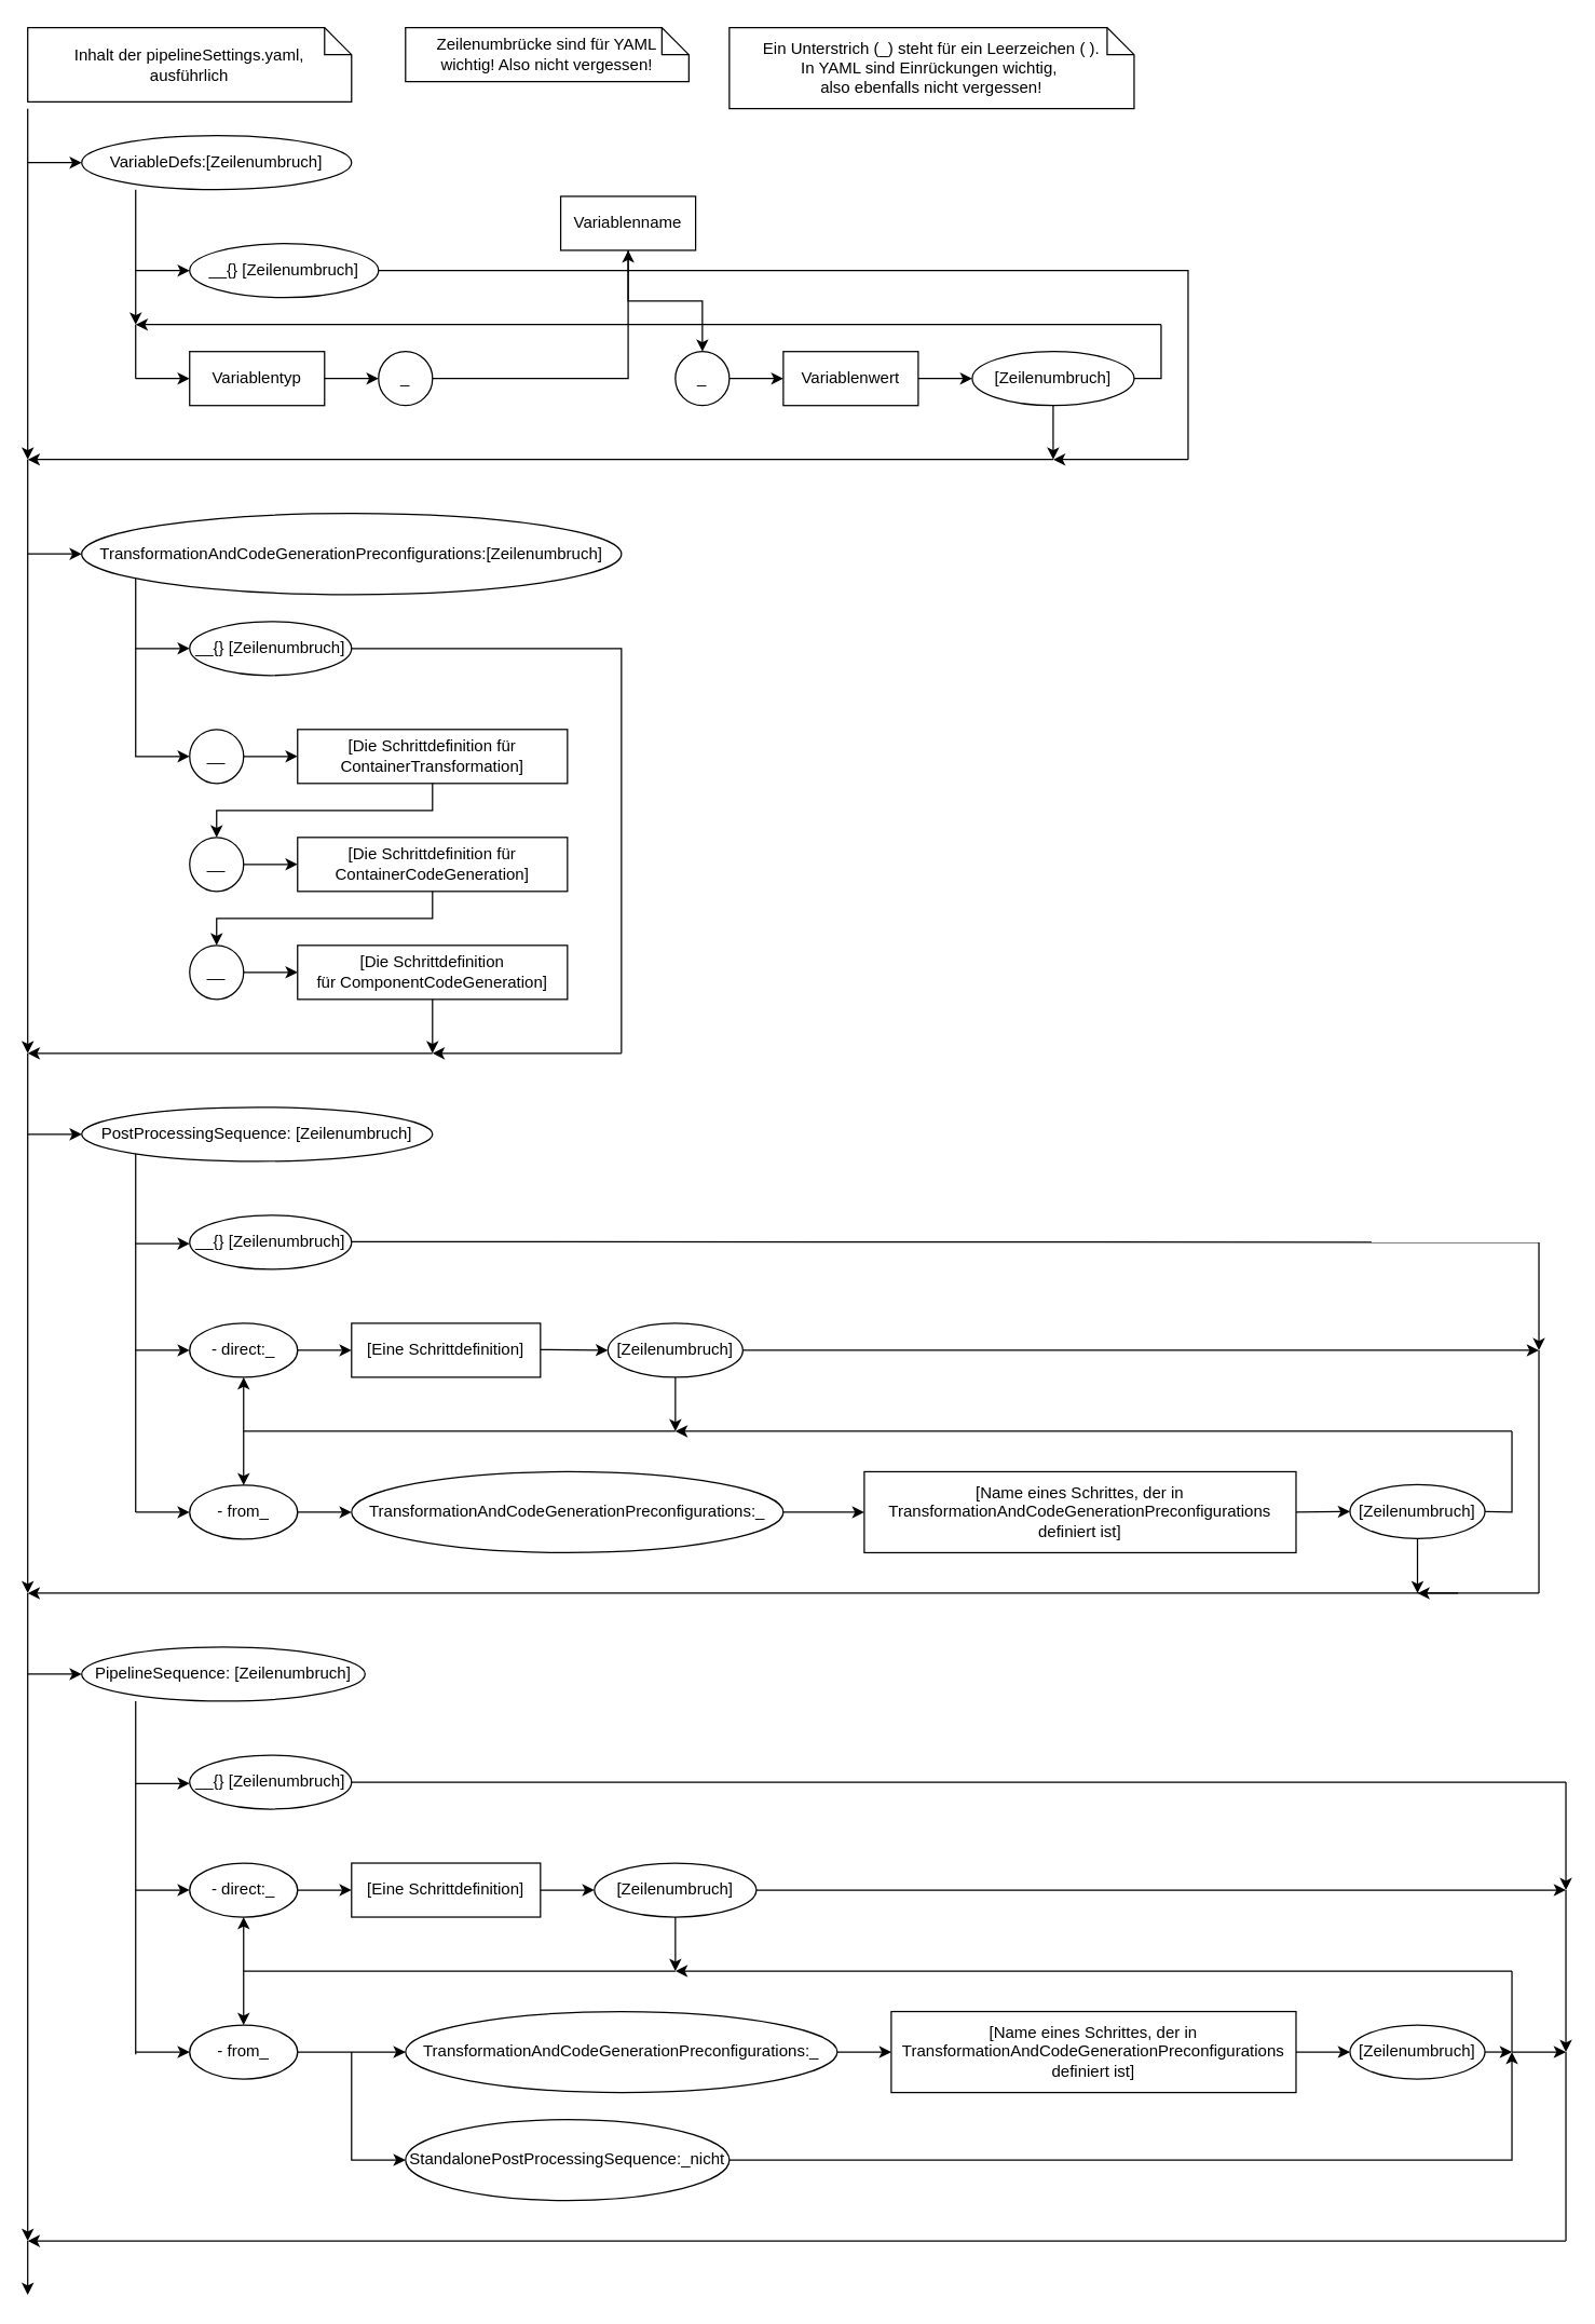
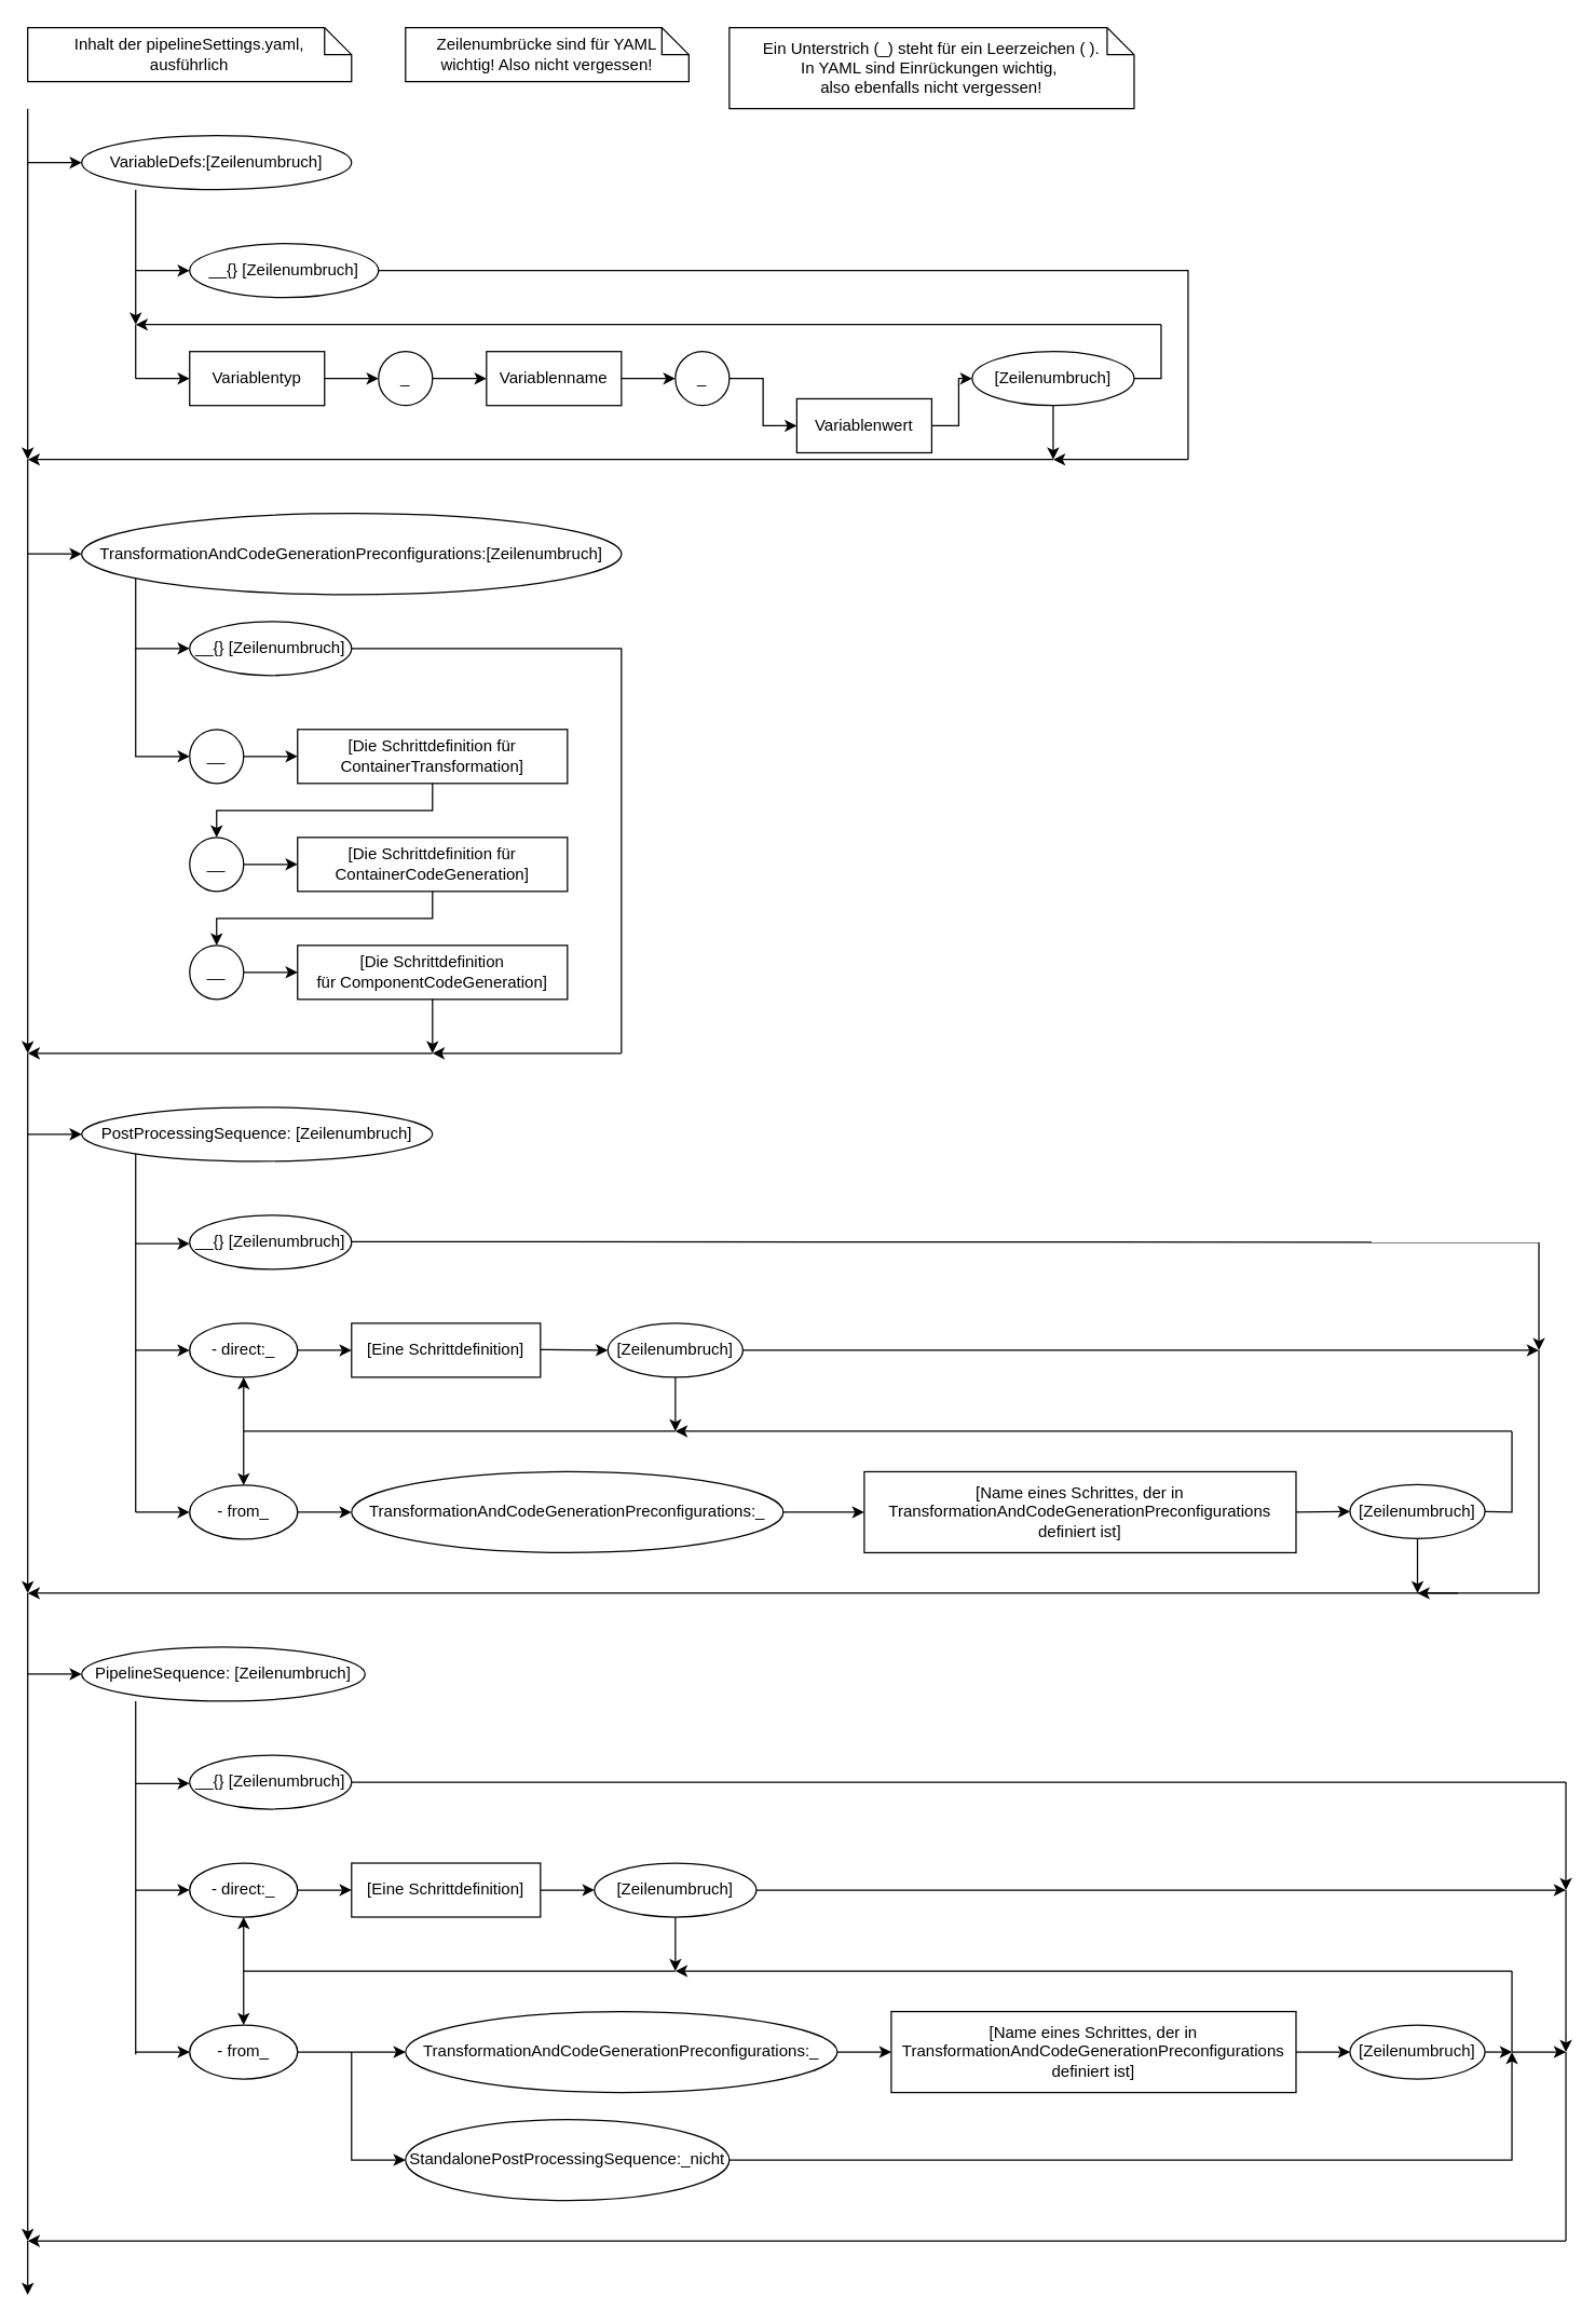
- <mxCell id="2" value="Inhalt der pipelineSettings.yaml,&lt;div&gt;ausführlich&lt;/div&gt;" style="shape=note;size=20;whiteSpace=wrap;html=1;" parent="1" vertex="1"><mxGeometry x="20" y="20" width="240" height="55" as="geometry" /></mxCell>
+ <mxCell id="2" value="Inhalt der pipelineSettings.yaml,&lt;div&gt;ausführlich&lt;/div&gt;" style="shape=note;size=20;whiteSpace=wrap;html=1;" parent="1" vertex="1"><mxGeometry x="20" y="20" width="240" height="40" as="geometry" /></mxCell>
- <mxCell id="117" value="Variablenname" style="rounded=0;whiteSpace=wrap;html=1;" parent="1" vertex="1"><mxGeometry x="415" y="145" width="100" height="40" as="geometry" /></mxCell>
+ <mxCell id="117" value="Variablenname" style="rounded=0;whiteSpace=wrap;html=1;" parent="1" vertex="1"><mxGeometry x="360" y="260" width="100" height="40" as="geometry" /></mxCell>
- <mxCell id="8" value="Variablenwert" style="rounded=0;whiteSpace=wrap;html=1;" parent="1" vertex="1"><mxGeometry x="580" y="260" width="100" height="40" as="geometry" /></mxCell>
+ <mxCell id="8" value="Variablenwert" style="rounded=0;whiteSpace=wrap;html=1;" parent="1" vertex="1"><mxGeometry x="590" y="295" width="100" height="40" as="geometry" /></mxCell>
